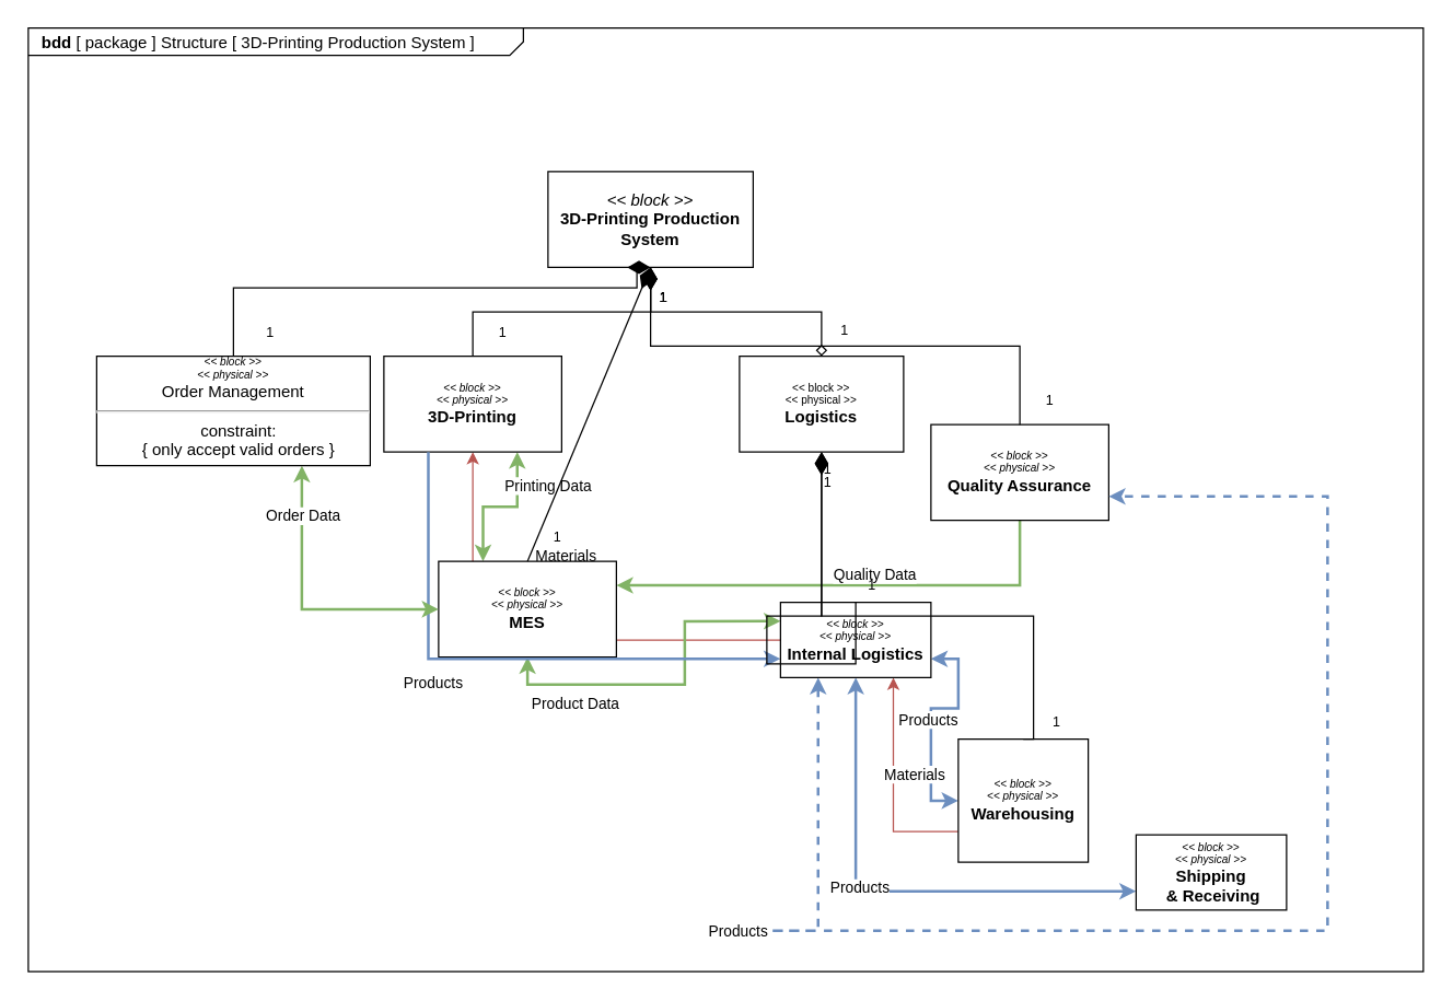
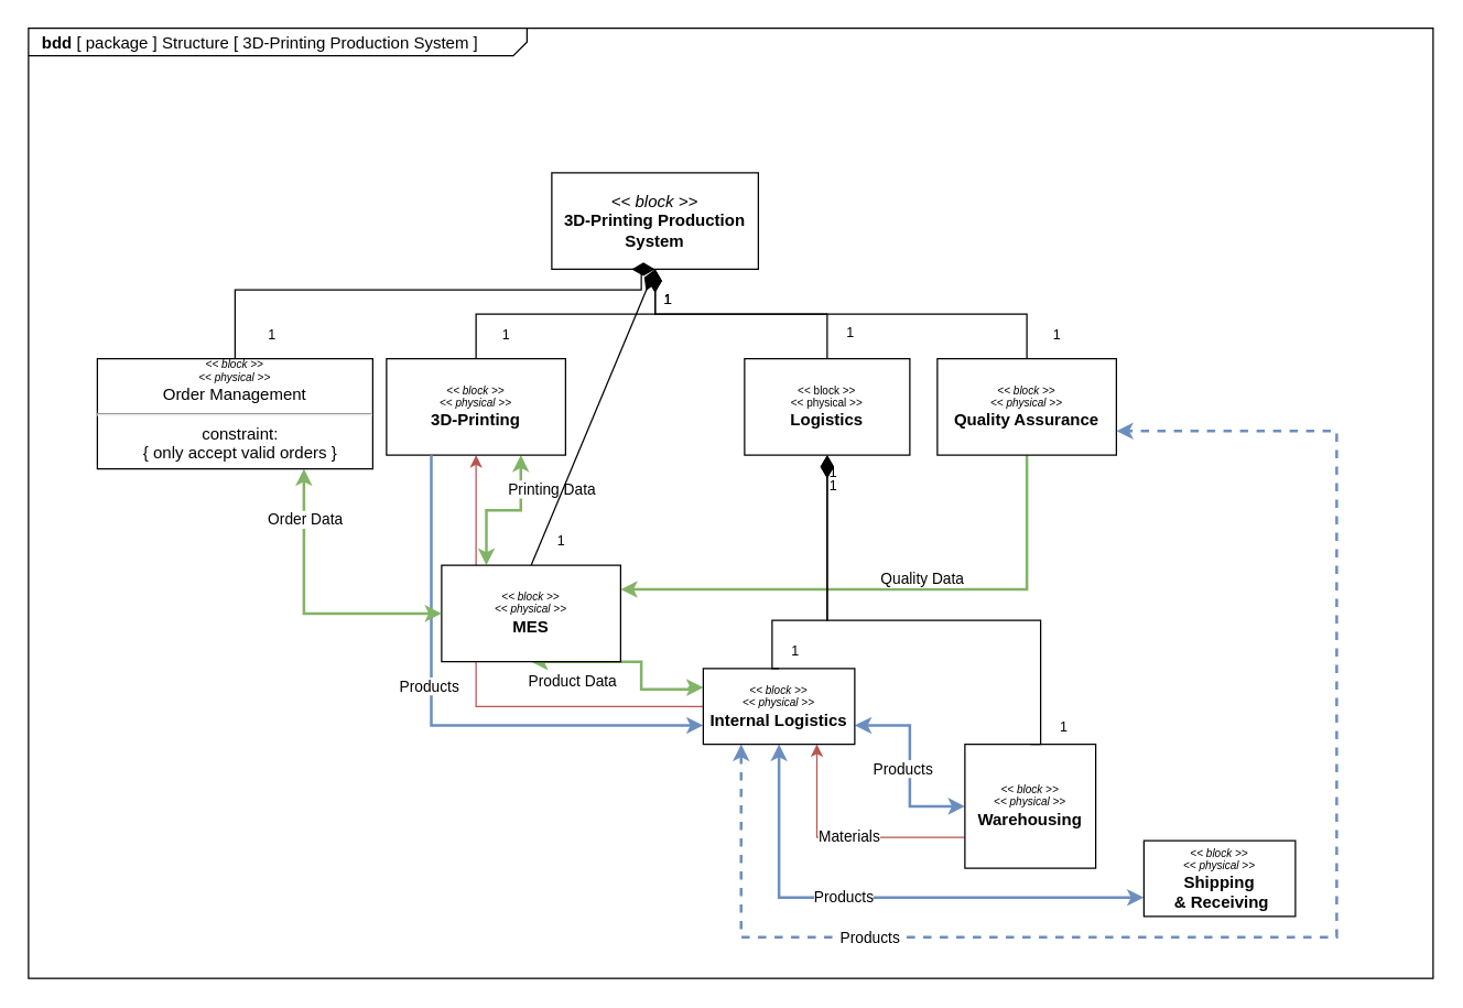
- <mxCell id="5" value="" style="strokeColor=inherit;fillColor=inherit;gradientColor=inherit;align=right;html=1;verticalAlign=bottom;endArrow=diamond;startArrow=diamondThin;startSize=14;startFill=1;edgeStyle=orthogonalEdgeStyle;endFill=0;labelBackgroundColor=none;rounded=0;" parent="2" source="3" target="4" edge="1"><mxGeometry x="0.918" relative="1" as="geometry"><mxPoint as="offset" /></mxGeometry></mxCell>
+ <mxCell id="5" value="" style="strokeColor=inherit;fillColor=inherit;gradientColor=inherit;align=right;html=1;verticalAlign=bottom;endArrow=none;startArrow=diamondThin;startSize=14;startFill=1;edgeStyle=orthogonalEdgeStyle;endFill=0;labelBackgroundColor=none;rounded=0;" parent="2" source="3" target="4" edge="1"><mxGeometry x="0.918" relative="1" as="geometry"><mxPoint as="offset" /></mxGeometry></mxCell>
- <mxCell id="21" value="&lt;div style=&quot;font-size: 8px;&quot;&gt;&lt;span style=&quot;font-weight: normal;&quot;&gt;&lt;i&gt;&amp;lt;&amp;lt; block &amp;gt;&amp;gt;&lt;/i&gt;&lt;/span&gt;&lt;/div&gt;&lt;div style=&quot;font-size: 8px;&quot;&gt;&lt;span style=&quot;font-weight: normal;&quot;&gt;&lt;i&gt;&amp;lt;&amp;lt; physical &amp;gt;&amp;gt;&lt;br&gt;&lt;/i&gt;&lt;/span&gt;&lt;/div&gt;&lt;div&gt;Quality Assurance&lt;br&gt;&lt;/div&gt;" style="strokeColor=inherit;fillColor=inherit;gradientColor=inherit;shape=rect;fontStyle=1;html=1;whiteSpace=wrap;align=center;" parent="2" vertex="1"><mxGeometry x="660" y="290" width="130" height="70" as="geometry" /></mxCell>
+ <mxCell id="21" value="&lt;div style=&quot;font-size: 8px;&quot;&gt;&lt;span style=&quot;font-weight: normal;&quot;&gt;&lt;i&gt;&amp;lt;&amp;lt; block &amp;gt;&amp;gt;&lt;/i&gt;&lt;/span&gt;&lt;/div&gt;&lt;div style=&quot;font-size: 8px;&quot;&gt;&lt;span style=&quot;font-weight: normal;&quot;&gt;&lt;i&gt;&amp;lt;&amp;lt; physical &amp;gt;&amp;gt;&lt;br&gt;&lt;/i&gt;&lt;/span&gt;&lt;/div&gt;&lt;div&gt;Quality Assurance&lt;br&gt;&lt;/div&gt;" style="strokeColor=inherit;fillColor=inherit;gradientColor=inherit;shape=rect;fontStyle=1;html=1;whiteSpace=wrap;align=center;" parent="2" vertex="1"><mxGeometry x="660" y="240" width="130" height="70" as="geometry" /></mxCell>
- <mxCell id="32" value="&lt;div style=&quot;font-size: 8px;&quot;&gt;&lt;span style=&quot;font-weight: normal;&quot;&gt;&lt;i&gt;&amp;lt;&amp;lt; block &amp;gt;&amp;gt;&lt;/i&gt;&lt;/span&gt;&lt;/div&gt;&lt;div style=&quot;font-size: 8px;&quot;&gt;&lt;span style=&quot;font-weight: normal;&quot;&gt;&lt;i&gt;&amp;lt;&amp;lt; physical &amp;gt;&amp;gt;&lt;br&gt;&lt;/i&gt;&lt;/span&gt;&lt;/div&gt;&lt;div&gt;Internal Logistics&lt;br&gt;&lt;/div&gt;" style="strokeColor=inherit;fillColor=inherit;gradientColor=inherit;shape=rect;fontStyle=1;html=1;whiteSpace=wrap;align=center;" parent="2" vertex="1"><mxGeometry x="550" y="420" width="110" height="55" as="geometry" /></mxCell>
+ <mxCell id="32" value="&lt;div style=&quot;font-size: 8px;&quot;&gt;&lt;span style=&quot;font-weight: normal;&quot;&gt;&lt;i&gt;&amp;lt;&amp;lt; block &amp;gt;&amp;gt;&lt;/i&gt;&lt;/span&gt;&lt;/div&gt;&lt;div style=&quot;font-size: 8px;&quot;&gt;&lt;span style=&quot;font-weight: normal;&quot;&gt;&lt;i&gt;&amp;lt;&amp;lt; physical &amp;gt;&amp;gt;&lt;br&gt;&lt;/i&gt;&lt;/span&gt;&lt;/div&gt;&lt;div&gt;Internal Logistics&lt;br&gt;&lt;/div&gt;" style="strokeColor=inherit;fillColor=inherit;gradientColor=inherit;shape=rect;fontStyle=1;html=1;whiteSpace=wrap;align=center;" parent="2" vertex="1"><mxGeometry x="490" y="465" width="110" height="55" as="geometry" /></mxCell>
